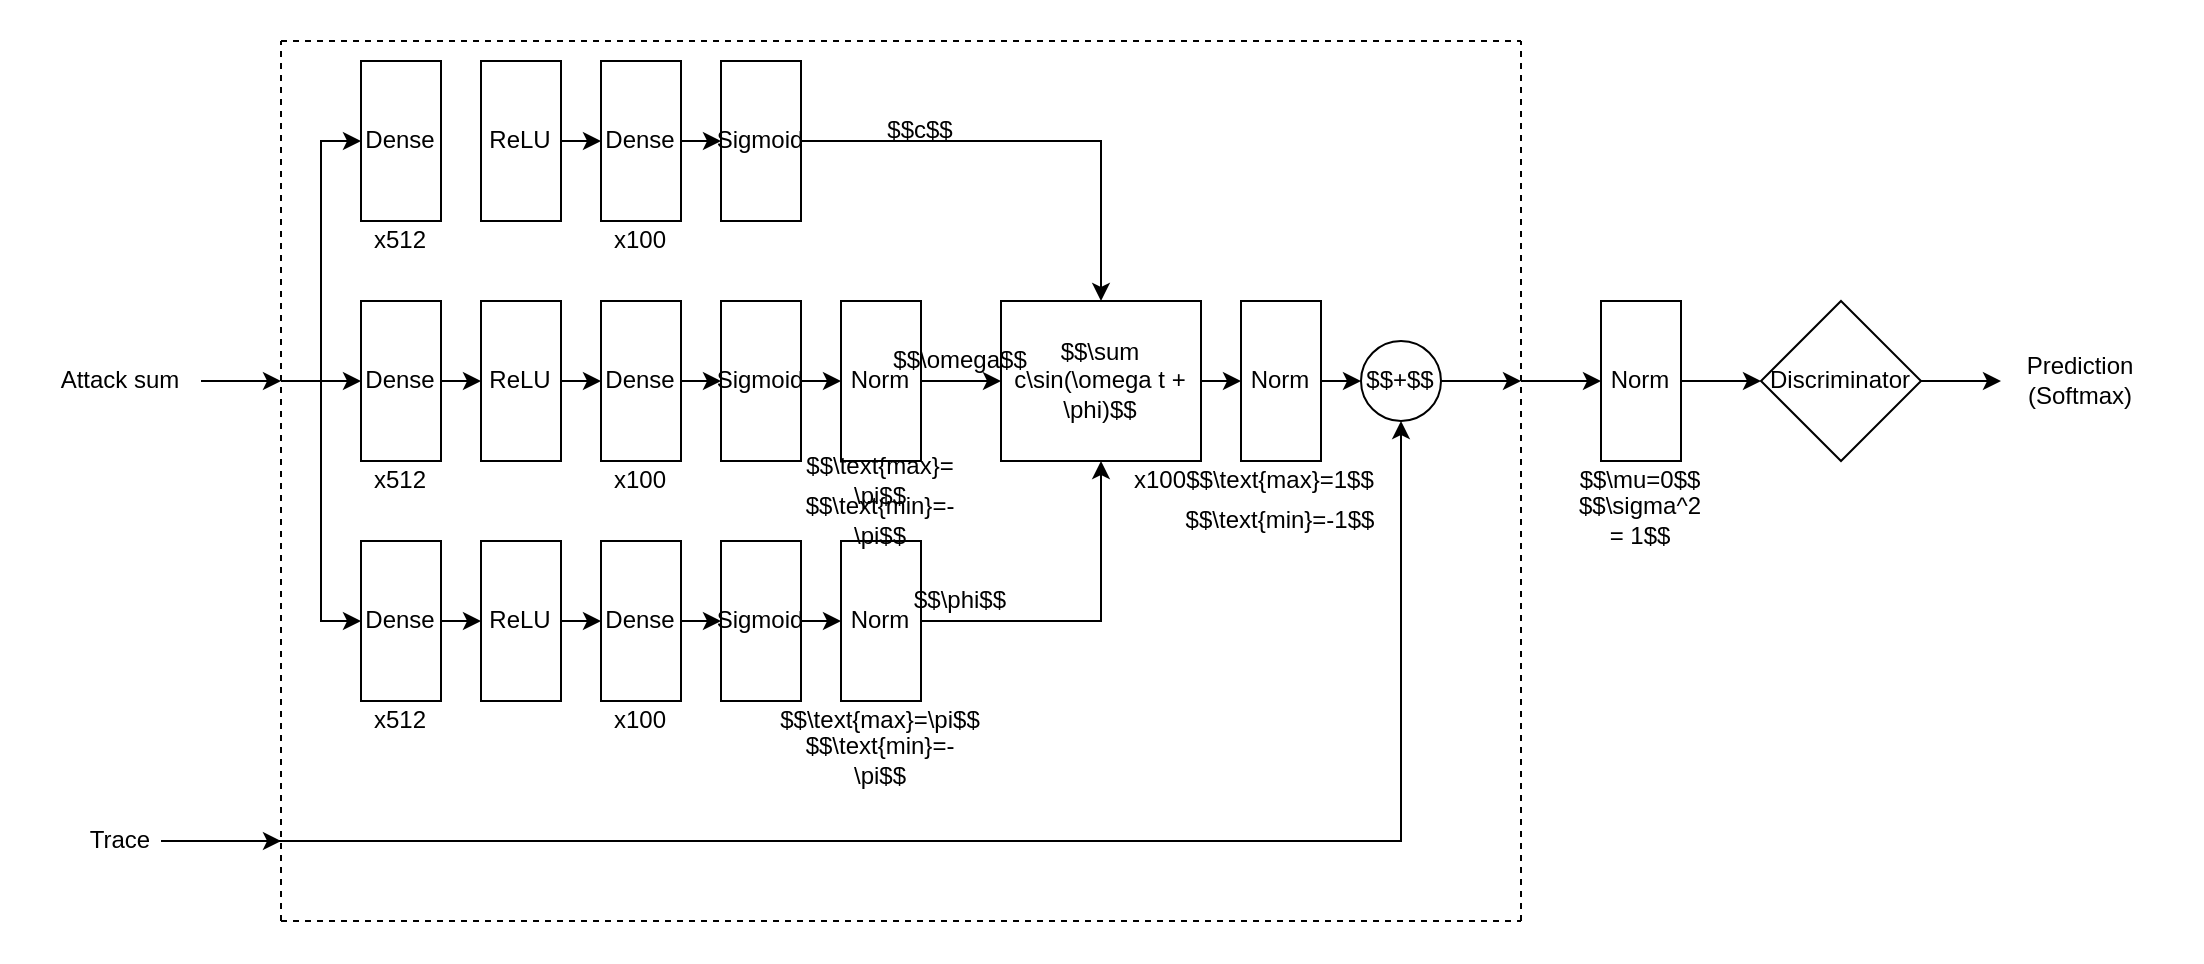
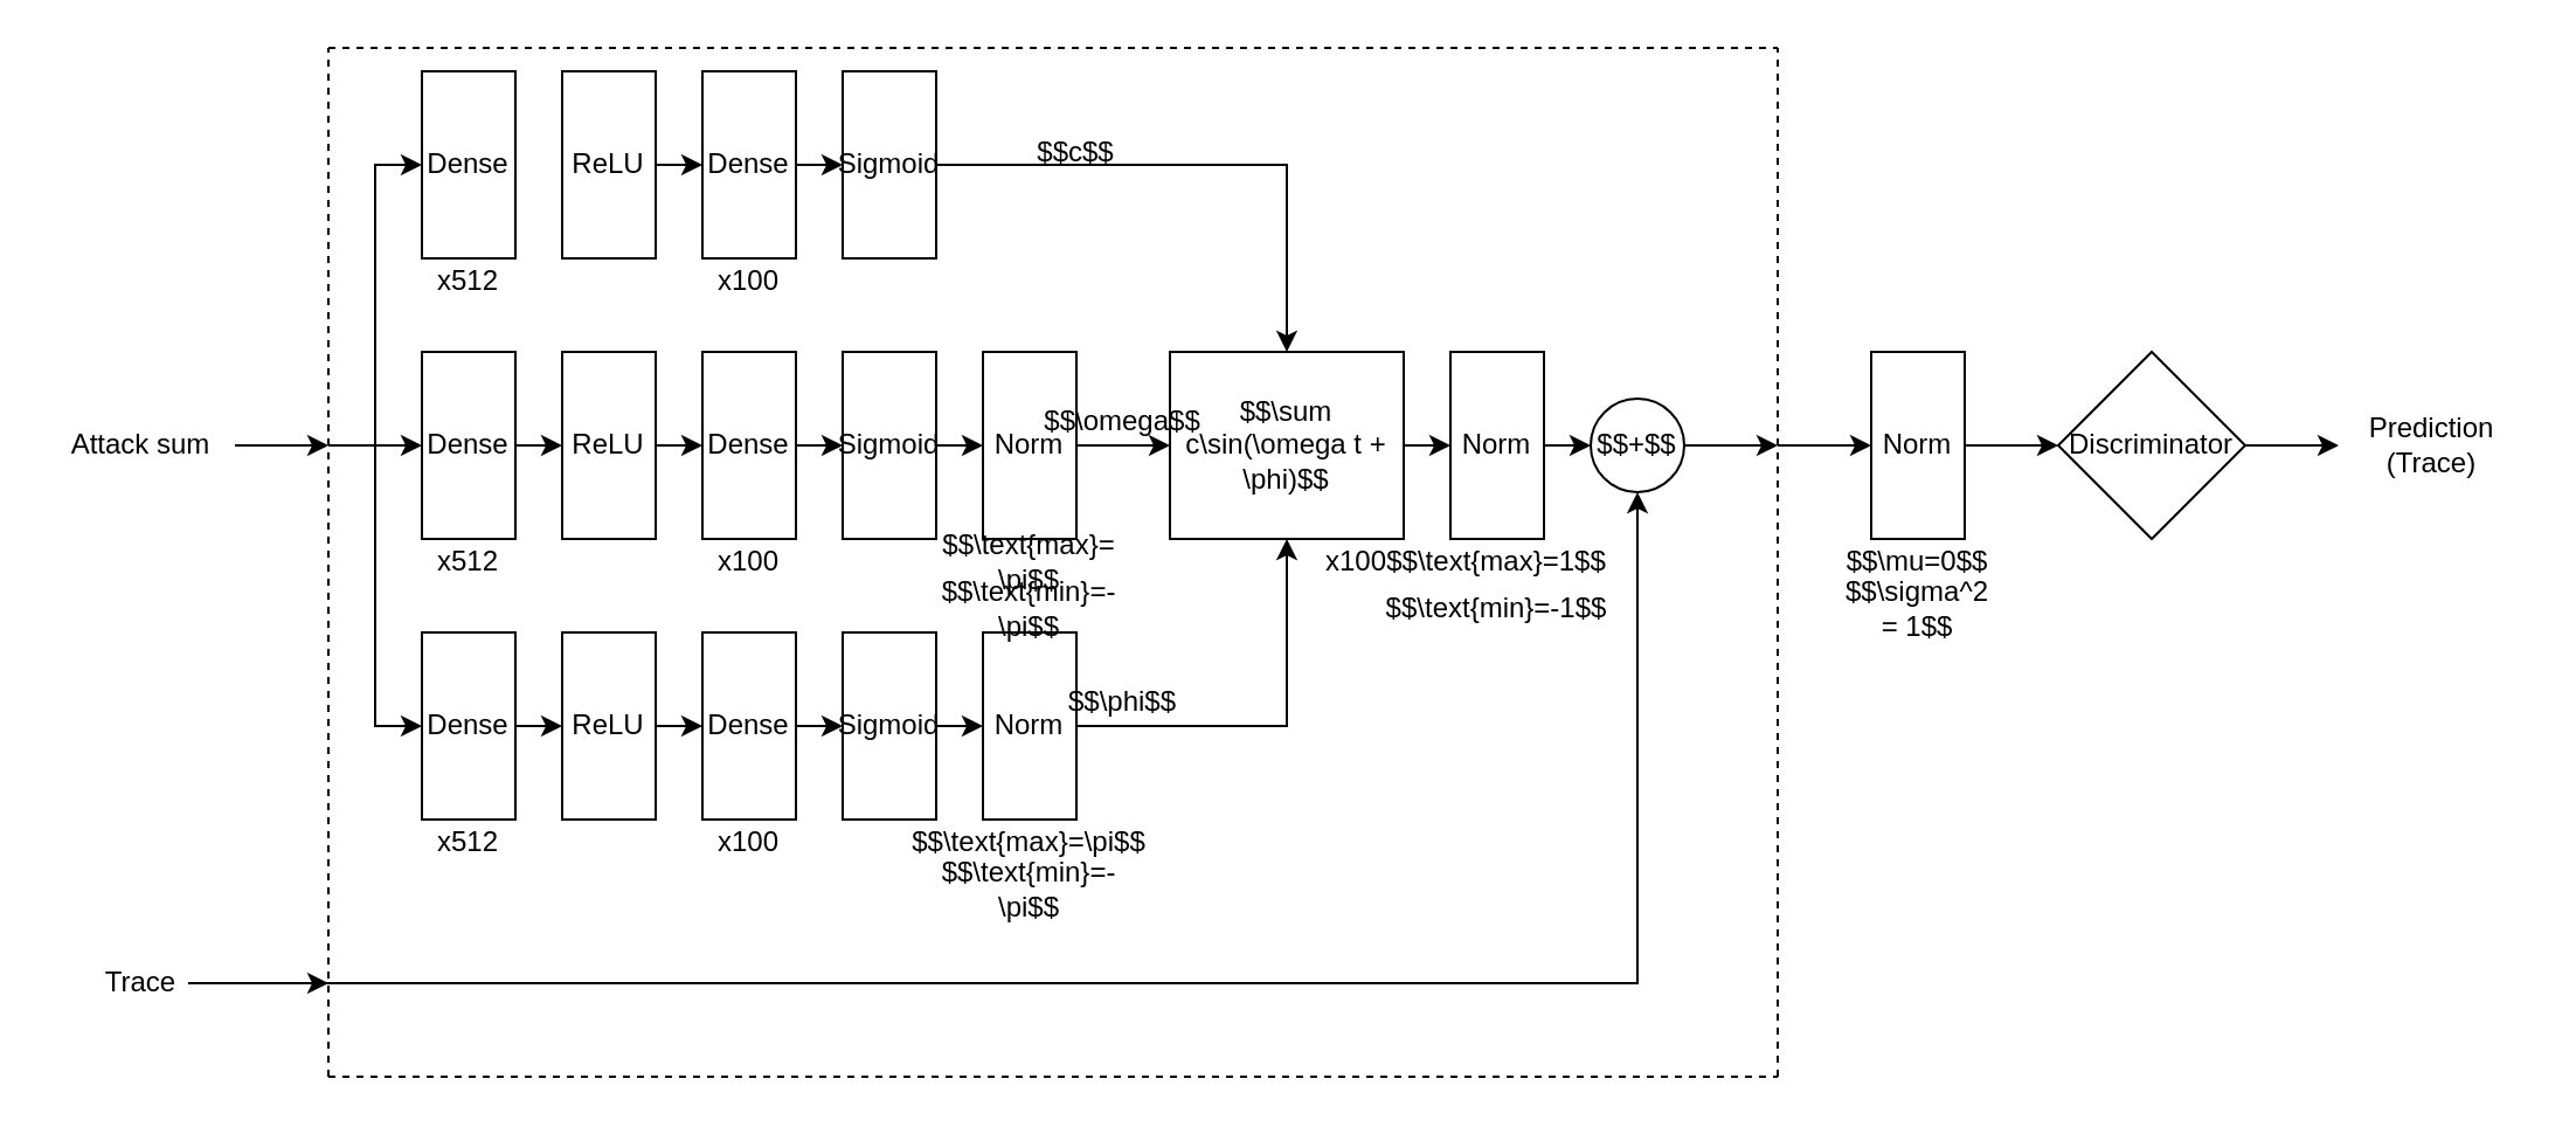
- <mxCell id="8" value="Prediction (Softmax)" style="text;html=1;strokeColor=none;fillColor=none;align=center;verticalAlign=middle;whiteSpace=wrap;rounded=0;" parent="1" vertex="1"><mxGeometry x="1000" y="170" width="80" height="40" as="geometry" /></mxCell>
+ <mxCell id="8" value="Prediction (Trace)" style="text;html=1;strokeColor=none;fillColor=none;align=center;verticalAlign=middle;whiteSpace=wrap;rounded=0;" parent="1" vertex="1"><mxGeometry x="1000" y="170" width="80" height="40" as="geometry" /></mxCell>
